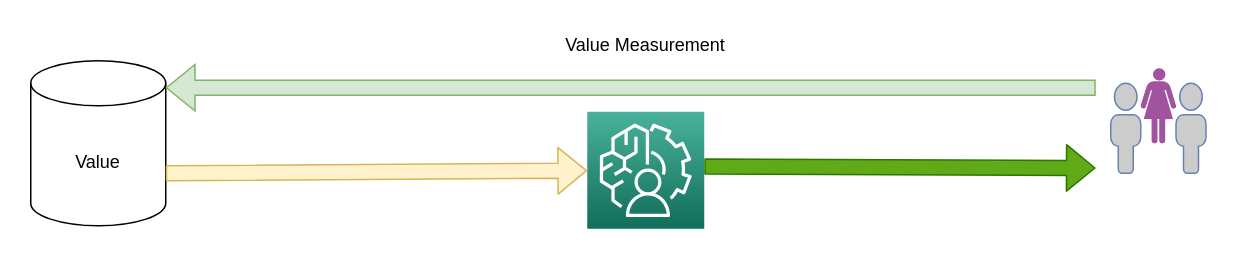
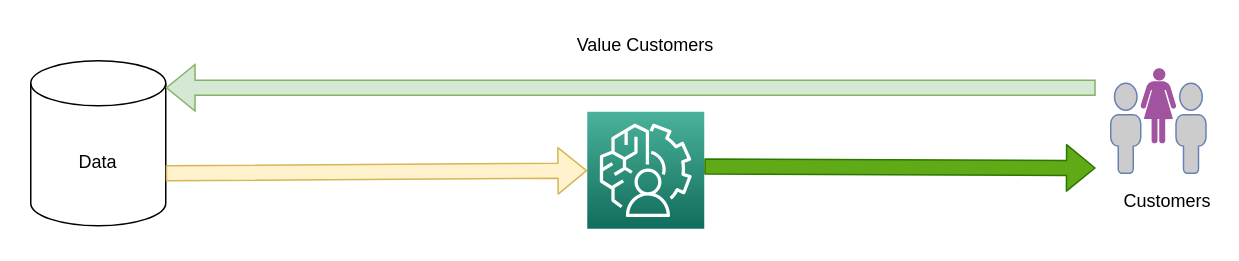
- <mxCell id="8" value="Value Measurement" style="text;html=1;strokeColor=none;fillColor=none;align=center;verticalAlign=middle;whiteSpace=wrap;rounded=0;" vertex="1" parent="1"><mxGeometry x="355" y="20" width="150" height="20" as="geometry" /></mxCell>
+ <mxCell id="8" value="Value Customers" style="text;html=1;strokeColor=none;fillColor=none;align=center;verticalAlign=middle;whiteSpace=wrap;rounded=0;" vertex="1" parent="1"><mxGeometry x="355" y="20" width="150" height="20" as="geometry" /></mxCell>
- <mxCell id="2" value="Value" style="shape=cylinder3;whiteSpace=wrap;html=1;boundedLbl=1;backgroundOutline=1;size=15;" vertex="1" parent="1"><mxGeometry x="20" y="40" width="90" height="110" as="geometry" /></mxCell>
+ <mxCell id="2" value="Data" style="shape=cylinder3;whiteSpace=wrap;html=1;boundedLbl=1;backgroundOutline=1;size=15;" vertex="1" parent="1"><mxGeometry x="20" y="40" width="90" height="110" as="geometry" /></mxCell>
+ <mxCell id="4" value="Customers" style="text;html=1;strokeColor=none;fillColor=none;align=center;verticalAlign=middle;whiteSpace=wrap;rounded=0;" vertex="1" parent="3"><mxGeometry x="18" y="79" width="40" height="20" as="geometry" /></mxCell>
